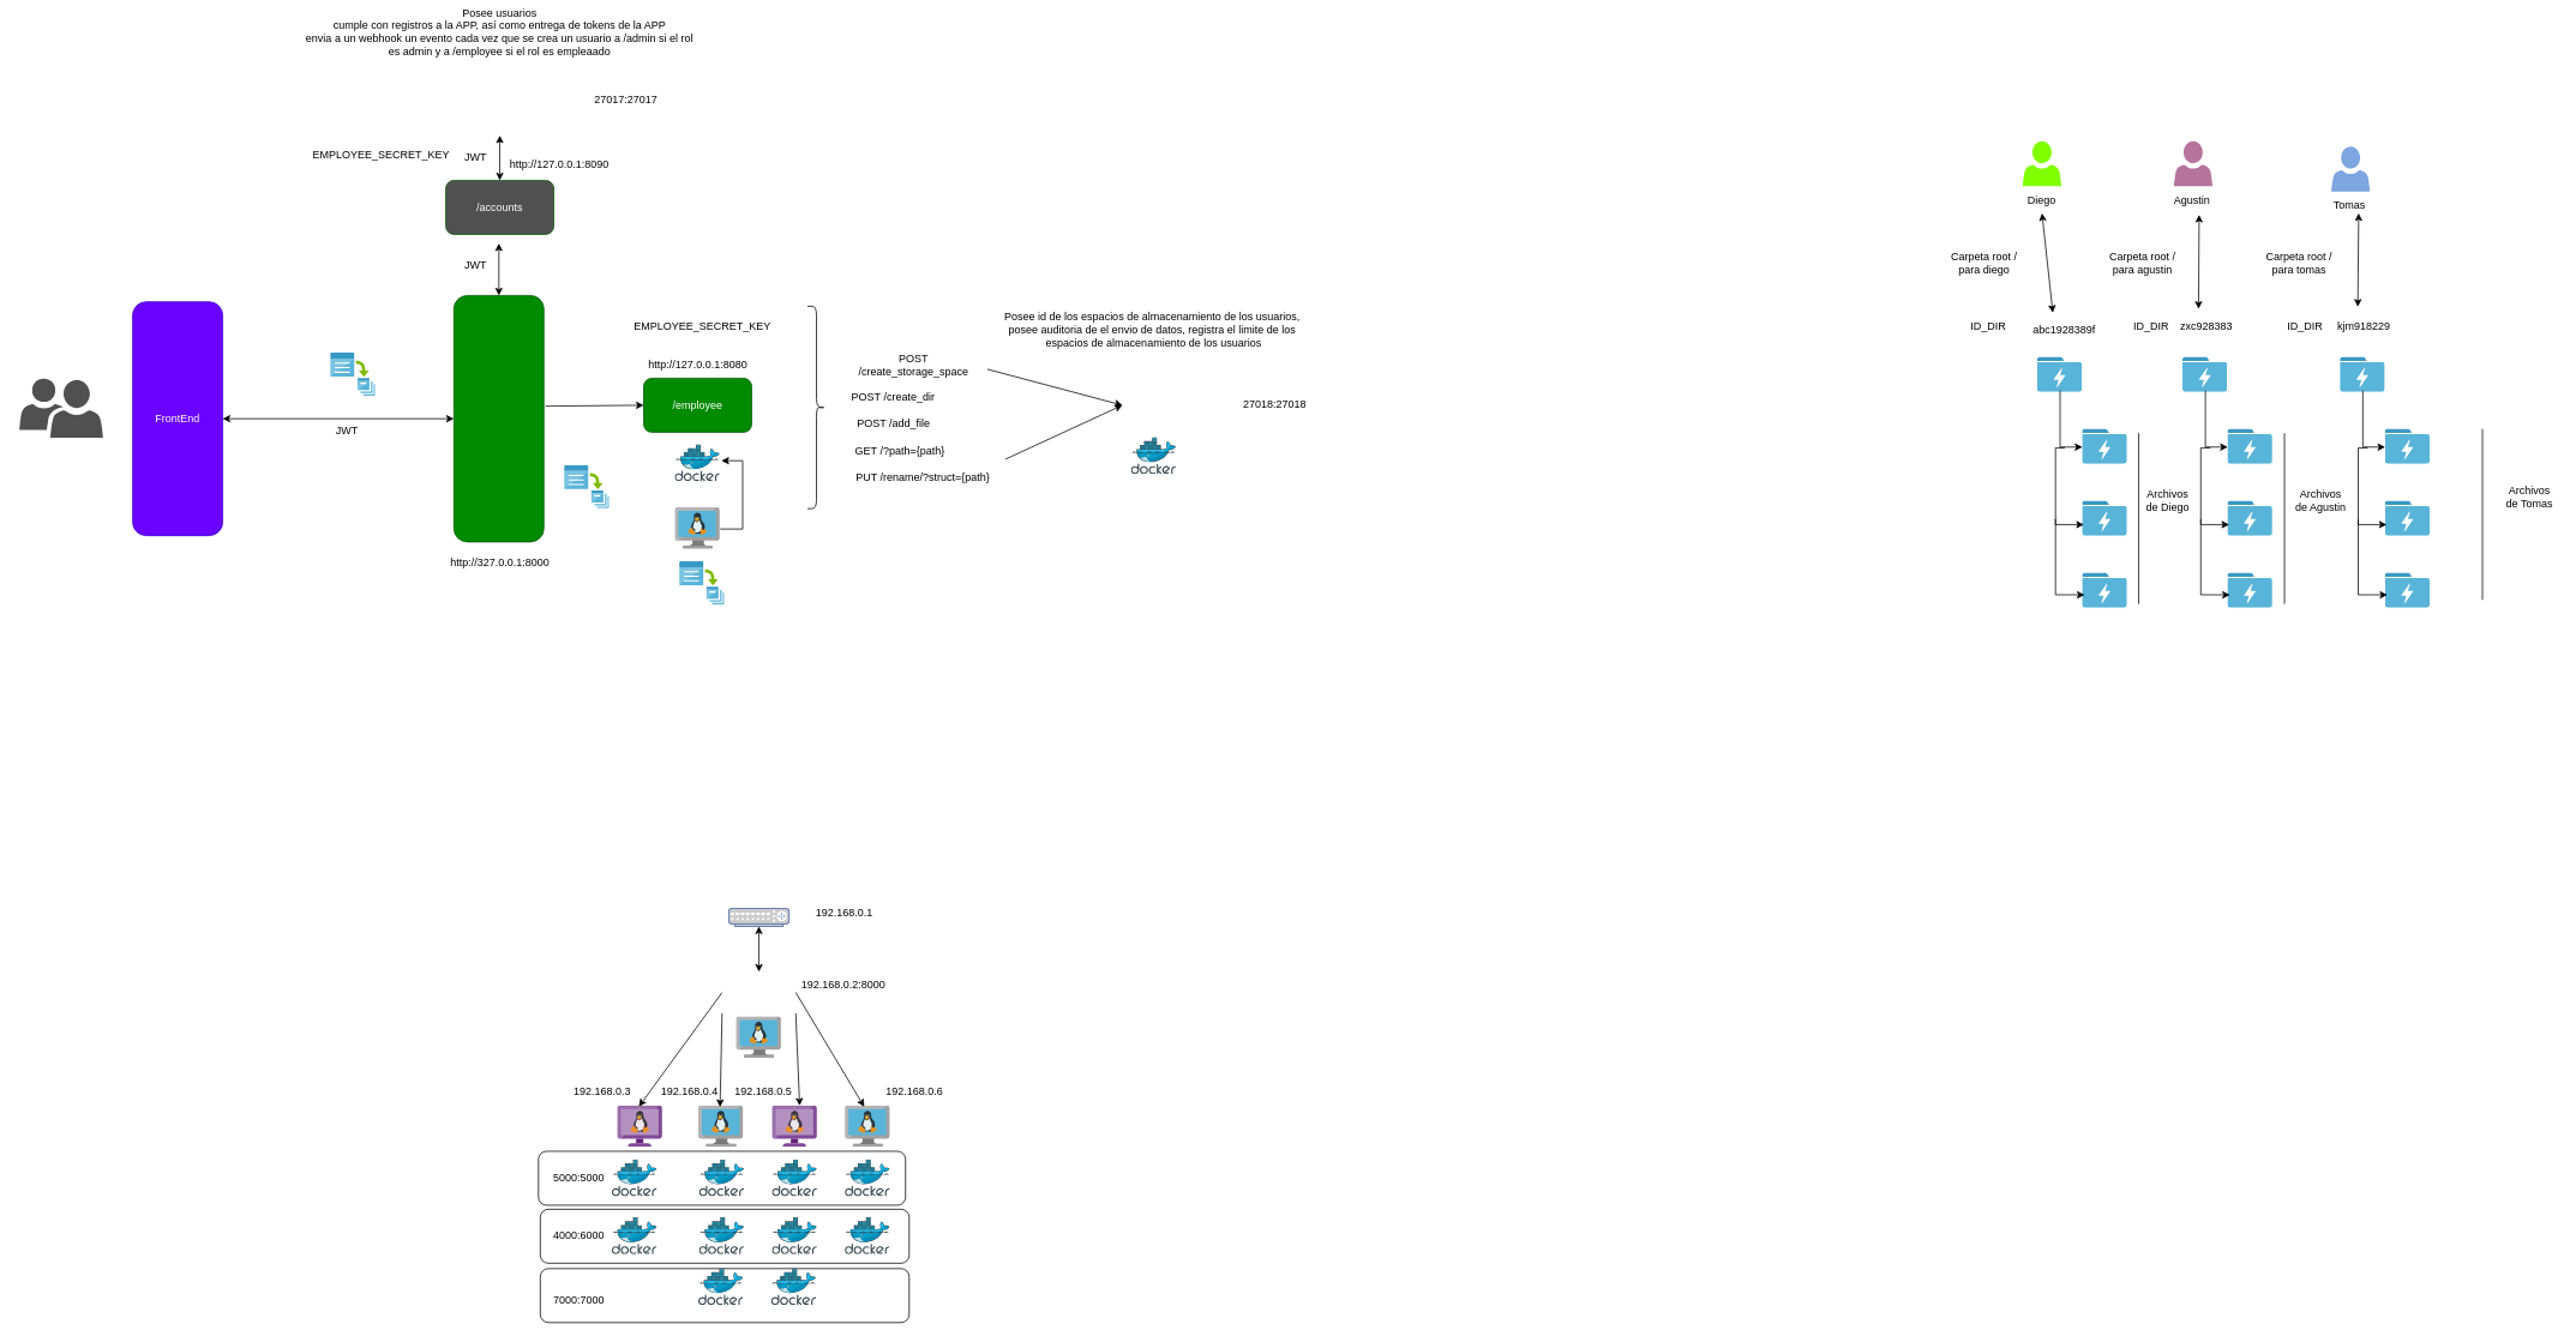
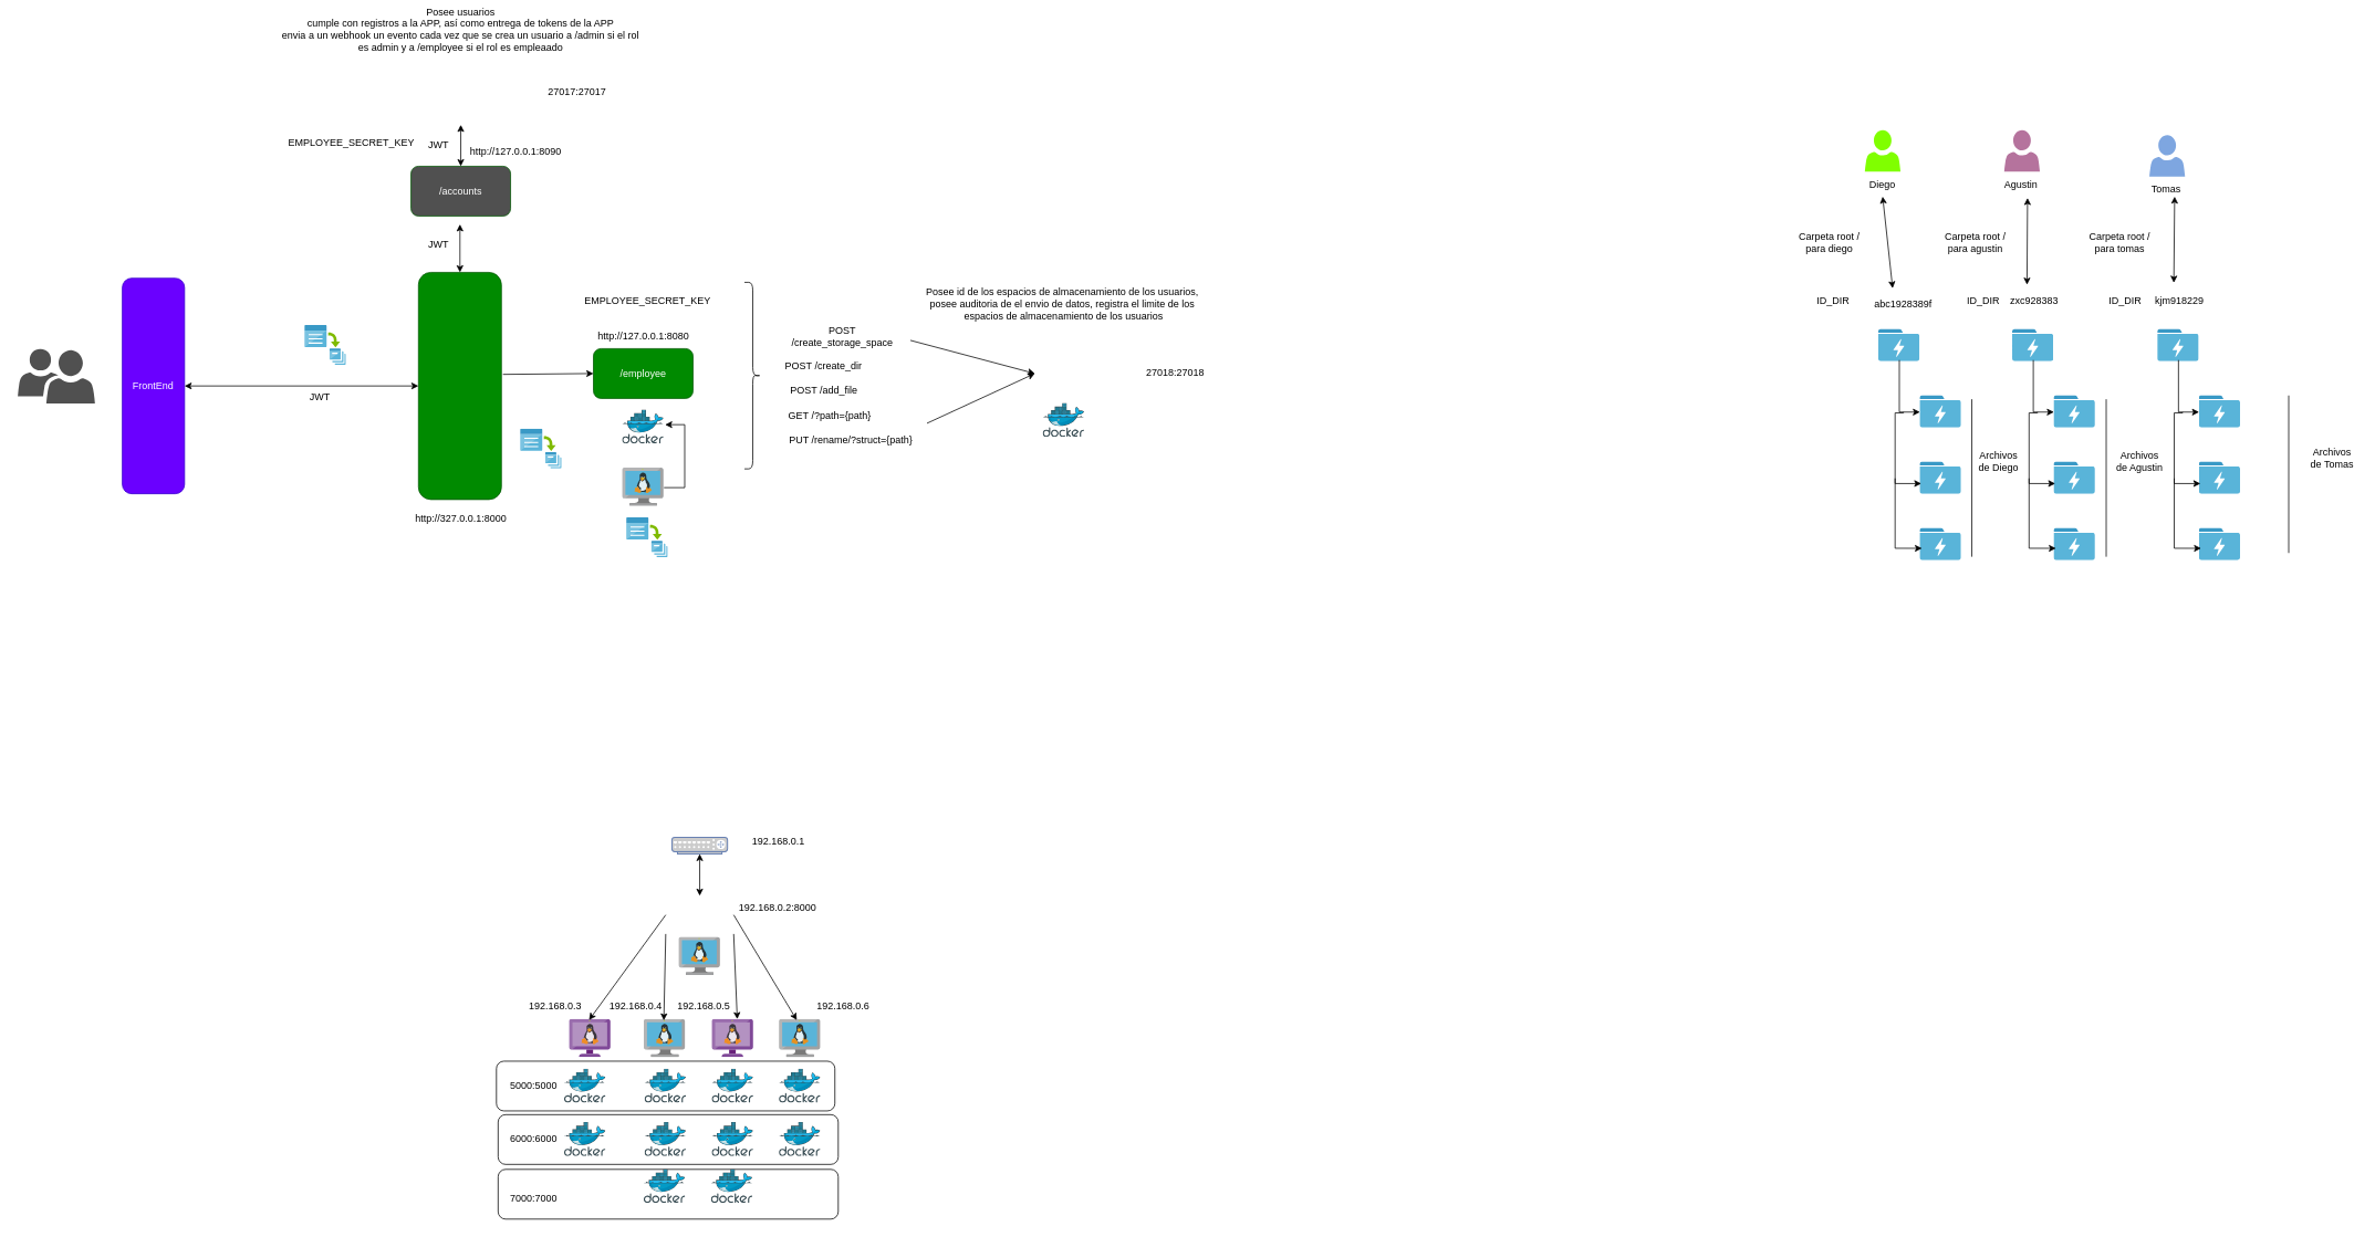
- <mxCell id="12" value="FrontEnd" style="rounded=1;whiteSpace=wrap;html=1;fillColor=#6a00ff;fontColor=#ffffff;strokeColor=#3700CC;" parent="1" vertex="1"><mxGeometry x="146.97" y="335" width="100" height="260" as="geometry" /></mxCell>
+ <mxCell id="12" value="FrontEnd" style="rounded=1;whiteSpace=wrap;html=1;fillColor=#6a00ff;fontColor=#ffffff;strokeColor=#3700CC;" parent="1" vertex="1"><mxGeometry x="146.97" y="335" width="75" height="260" as="geometry" /></mxCell>
- <mxCell id="97" value="4000:6000" style="text;html=1;align=center;verticalAlign=middle;whiteSpace=wrap;rounded=0;" parent="1" vertex="1"><mxGeometry x="613" y="1359" width="60" height="30" as="geometry" /></mxCell>
+ <mxCell id="97" value="6000:6000" style="text;html=1;align=center;verticalAlign=middle;whiteSpace=wrap;rounded=0;" parent="1" vertex="1"><mxGeometry x="613" y="1359" width="60" height="30" as="geometry" /></mxCell>
